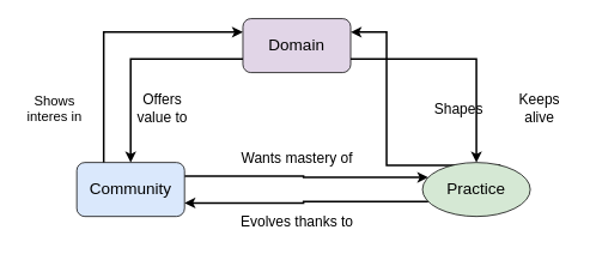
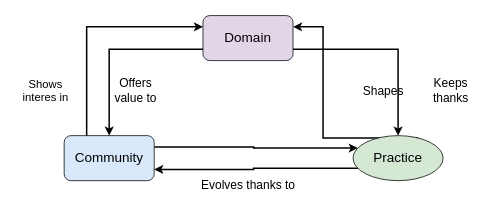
- <mxCell id="16" value="Keeps&lt;div&gt;alive&lt;/div&gt;" style="text;html=1;align=center;verticalAlign=middle;resizable=0;points=[];autosize=1;strokeColor=none;fillColor=none;fontSize=16;" vertex="1" parent="1"><mxGeometry x="565" y="95" width="70" height="50" as="geometry" /></mxCell>
+ <mxCell id="16" value="Keeps&lt;div&gt;thanks&lt;/div&gt;" style="text;html=1;align=center;verticalAlign=middle;resizable=0;points=[];autosize=1;strokeColor=none;fillColor=none;fontSize=16;" vertex="1" parent="1"><mxGeometry x="565" y="95" width="70" height="50" as="geometry" /></mxCell>
- <mxCell id="13" value="Wants mastery of" style="text;html=1;align=center;verticalAlign=middle;resizable=0;points=[];autosize=1;strokeColor=none;fillColor=none;fontSize=16;" vertex="1" parent="1"><mxGeometry x="255" y="160" width="150" height="30" as="geometry" /></mxCell>
